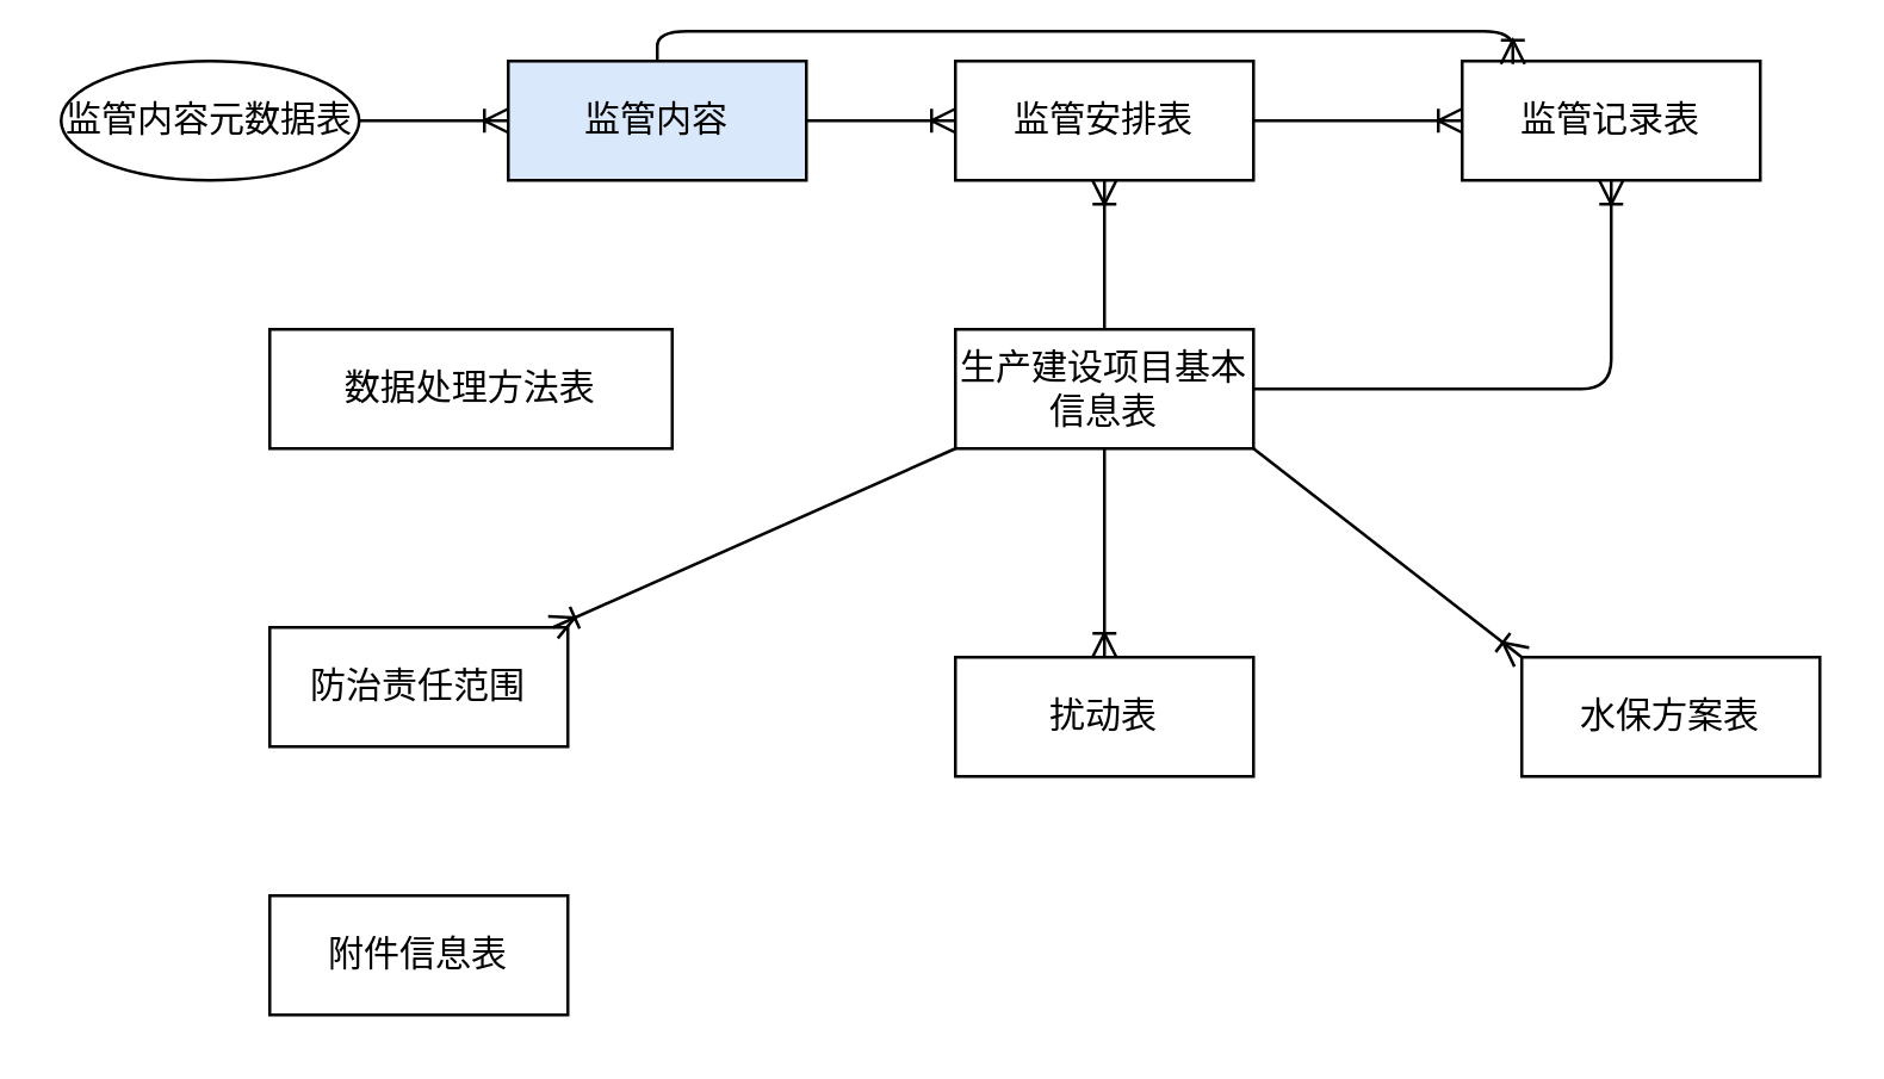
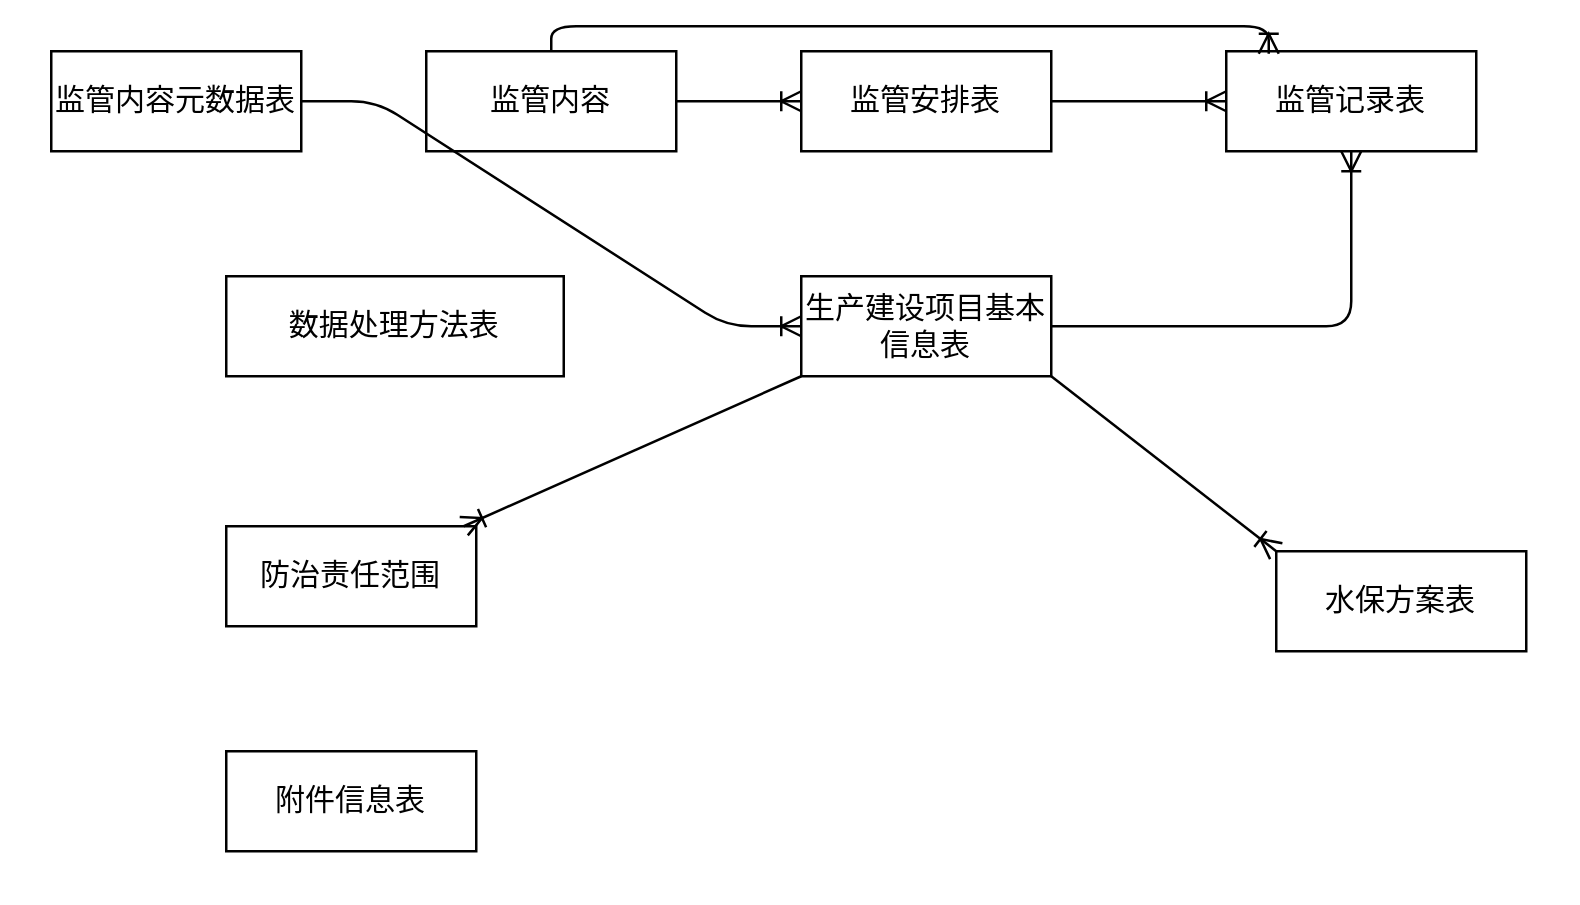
- <mxCell id="2" value="监管内容元数据表" style="ellipse;whiteSpace=wrap;html=1;align=center;" vertex="1" parent="1"><mxGeometry x="20" y="20" width="100" height="40" as="geometry" /></mxCell>
+ <mxCell id="2" value="监管内容元数据表" style="whiteSpace=wrap;html=1;align=center;" vertex="1" parent="1"><mxGeometry x="20" y="20" width="100" height="40" as="geometry" /></mxCell>
- <mxCell id="19" value="" style="edgeStyle=entityRelationEdgeStyle;fontSize=12;html=1;endArrow=ERoneToMany;exitX=1;exitY=0.5;exitDx=0;exitDy=0;entryX=0;entryY=0.5;entryDx=0;entryDy=0;" edge="1" parent="1" source="2" target="12"><mxGeometry width="100" height="100" relative="1" as="geometry"><mxPoint x="-100" y="220" as="sourcePoint" /><mxPoint x="0" y="120" as="targetPoint" /></mxGeometry></mxCell>
+ <mxCell id="19" value="" style="edgeStyle=entityRelationEdgeStyle;fontSize=12;html=1;endArrow=ERoneToMany;exitX=1;exitY=0.5;exitDx=0;exitDy=0;" edge="1" parent="1" source="2" target="6"><mxGeometry width="100" height="100" relative="1" as="geometry"><mxPoint x="-100" y="220" as="sourcePoint" /><mxPoint x="0" y="120" as="targetPoint" /></mxGeometry></mxCell>
- <mxCell id="12" value="监管内容" style="whiteSpace=wrap;html=1;align=center;fillColor=#dae8fc;" vertex="1" parent="1"><mxGeometry x="170" y="20" width="100" height="40" as="geometry" /></mxCell>
+ <mxCell id="12" value="监管内容" style="whiteSpace=wrap;html=1;align=center;" vertex="1" parent="1"><mxGeometry x="170" y="20" width="100" height="40" as="geometry" /></mxCell>
- <mxCell id="9" value="" style="fontSize=12;html=1;endArrow=ERoneToMany;exitX=0.5;exitY=0;exitDx=0;exitDy=0;entryX=0.5;entryY=1;entryDx=0;entryDy=0;" edge="1" parent="1" source="6" target="3"><mxGeometry width="100" height="100" relative="1" as="geometry"><mxPoint x="490" y="270" as="sourcePoint" /><mxPoint x="590" y="170" as="targetPoint" /></mxGeometry></mxCell>
- <mxCell id="18" value="" style="fontSize=12;html=1;endArrow=ERoneToMany;exitX=0.5;exitY=1;exitDx=0;exitDy=0;entryX=0.5;entryY=0;entryDx=0;entryDy=0;" edge="1" parent="1" source="6" target="7"><mxGeometry width="100" height="100" relative="1" as="geometry"><mxPoint x="340" y="270" as="sourcePoint" /><mxPoint x="440" y="170" as="targetPoint" /></mxGeometry></mxCell>
- <mxCell id="7" value="扰动表" style="whiteSpace=wrap;html=1;align=center;" vertex="1" parent="1"><mxGeometry x="320" y="220" width="100" height="40" as="geometry" /></mxCell>
